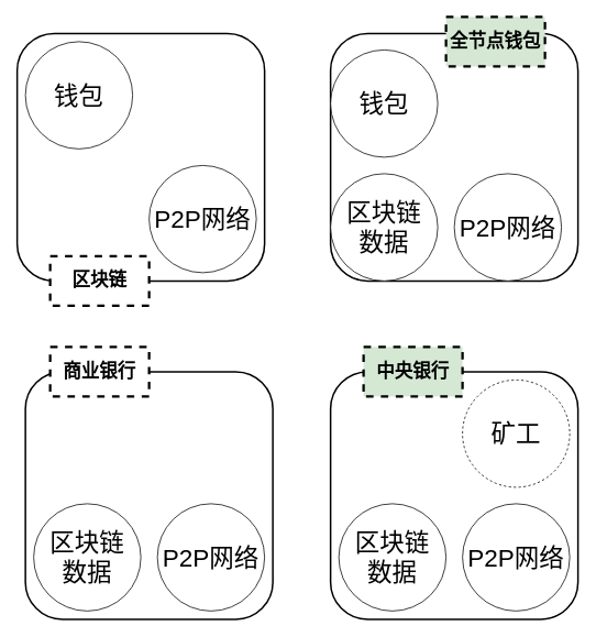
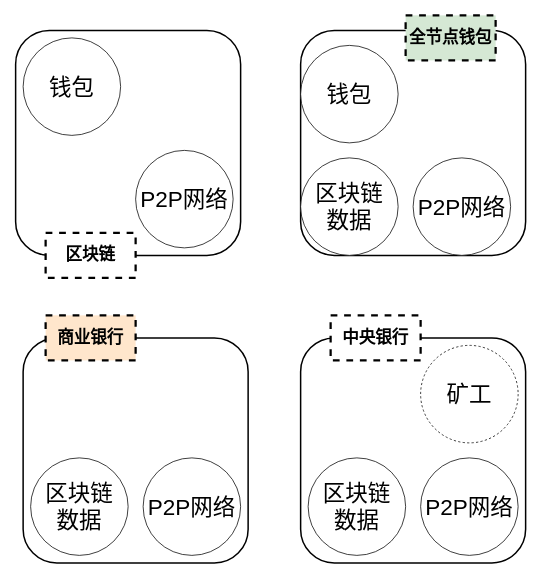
- <mxCell id="23" value="&lt;font style=&quot;font-size: 22px&quot;&gt;&lt;b&gt;商业银行&lt;/b&gt;&lt;/font&gt;" style="rounded=0;whiteSpace=wrap;html=1;shadow=0;glass=0;sketch=0;strokeWidth=3;dashed=1;" vertex="1" parent="19"><mxGeometry x="30" y="-30" width="120" height="60" as="geometry" /></mxCell>
+ <mxCell id="23" value="&lt;font style=&quot;font-size: 22px&quot;&gt;&lt;b&gt;商业银行&lt;/b&gt;&lt;/font&gt;" style="rounded=0;whiteSpace=wrap;html=1;shadow=0;glass=0;sketch=0;strokeWidth=3;dashed=1;fillColor=#ffe6cc;" vertex="1" parent="19"><mxGeometry x="30" y="-30" width="120" height="60" as="geometry" /></mxCell>
- <mxCell id="7" value="&lt;font style=&quot;font-size: 22px&quot;&gt;&lt;b&gt;中央银行&lt;/b&gt;&lt;/font&gt;" style="rounded=0;whiteSpace=wrap;html=1;shadow=0;glass=0;sketch=0;strokeWidth=3;dashed=1;fillColor=#d5e8d4;" vertex="1" parent="2"><mxGeometry x="40" y="-30" width="120" height="60" as="geometry" /></mxCell>
+ <mxCell id="7" value="&lt;font style=&quot;font-size: 22px&quot;&gt;&lt;b&gt;中央银行&lt;/b&gt;&lt;/font&gt;" style="rounded=0;whiteSpace=wrap;html=1;shadow=0;glass=0;sketch=0;strokeWidth=3;dashed=1;" vertex="1" parent="2"><mxGeometry x="40" y="-30" width="120" height="60" as="geometry" /></mxCell>
